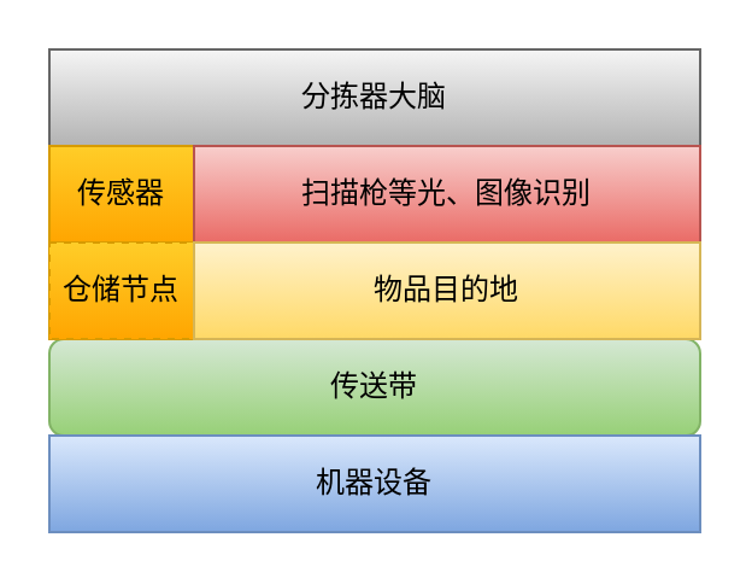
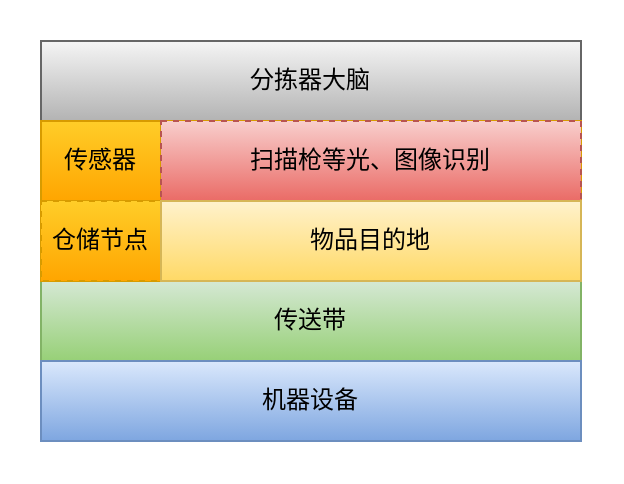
- <mxCell id="7" value="&lt;span style=&quot;text-align: left ; white-space: nowrap&quot;&gt;扫描枪等光、图像识别&lt;/span&gt;" style="rounded=0;whiteSpace=wrap;html=1;fillColor=#f8cecc;gradientColor=#ea6b66;strokeColor=#b85450;" parent="5" vertex="1"><mxGeometry x="60" width="210" height="40" as="geometry" /></mxCell>
+ <mxCell id="7" value="&lt;span style=&quot;text-align: left ; white-space: nowrap&quot;&gt;扫描枪等光、图像识别&lt;/span&gt;" style="rounded=0;whiteSpace=wrap;html=1;fillColor=#f8cecc;gradientColor=#ea6b66;strokeColor=#b85450;dashed=1;" parent="5" vertex="1"><mxGeometry x="60" width="210" height="40" as="geometry" /></mxCell>
- <mxCell id="3" value="传送带" style="whiteSpace=wrap;html=1;fillColor=#d5e8d4;gradientColor=#97d077;strokeColor=#82b366;rounded=1;" parent="1" vertex="1"><mxGeometry x="20" y="140" width="270" height="40" as="geometry" /></mxCell>
+ <mxCell id="3" value="传送带" style="rounded=0;whiteSpace=wrap;html=1;fillColor=#d5e8d4;gradientColor=#97d077;strokeColor=#82b366;" parent="1" vertex="1"><mxGeometry x="20" y="140" width="270" height="40" as="geometry" /></mxCell>
